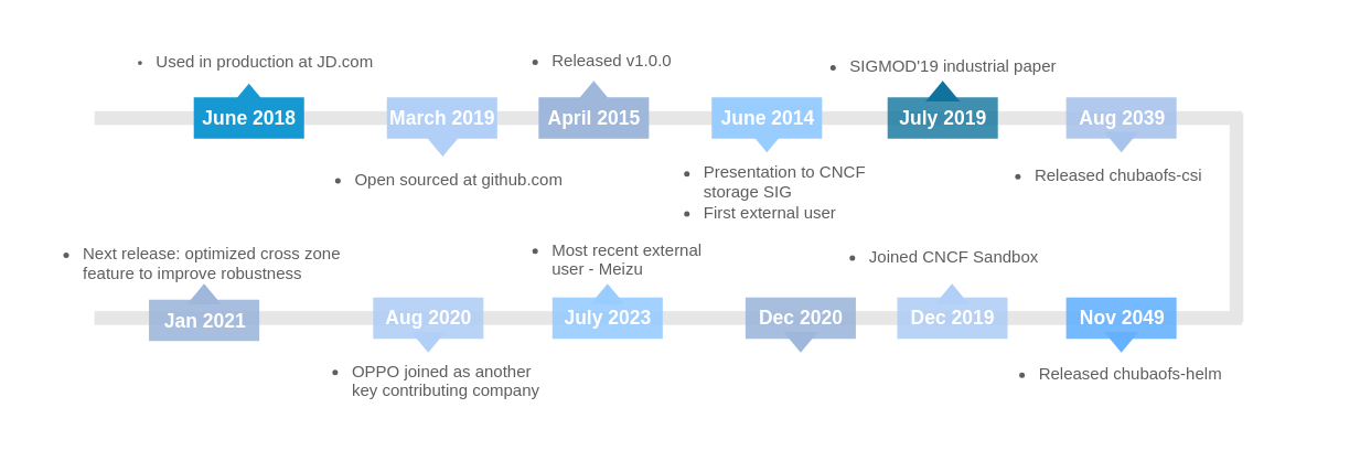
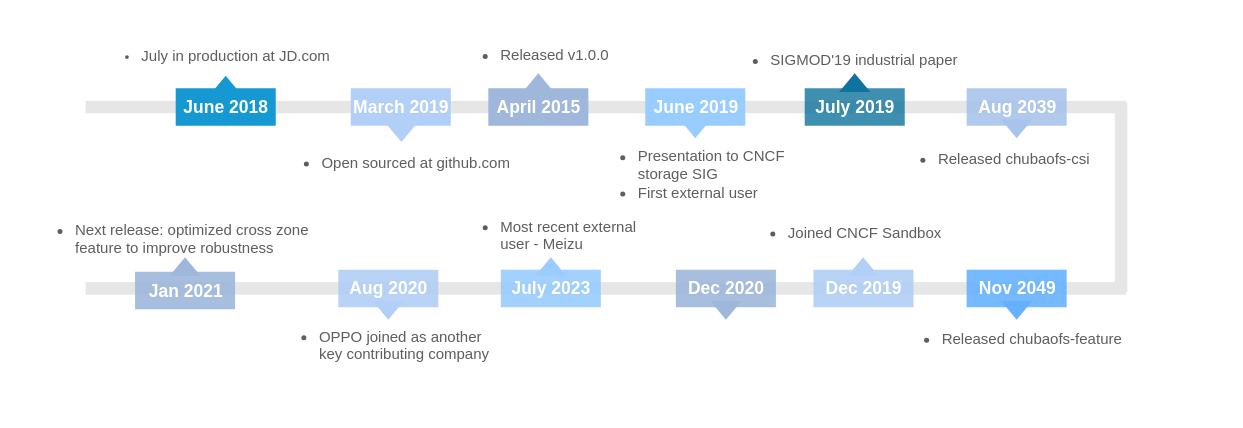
- <mxCell id="10" value="&lt;ul style=&quot;font-family: &amp;#34;helvetica&amp;#34;&quot;&gt;&lt;li&gt;&lt;font style=&quot;font-size: 12px&quot;&gt;Used in production at JD.com&lt;/font&gt;&lt;/li&gt;&lt;/ul&gt;" style="rounded=0;strokeColor=none;fillColor=none;align=left;arcSize=12;verticalAlign=bottom;whiteSpace=wrap;html=1;fontSize=10;spacing=0;spacingRight=10;spacingLeft=0;fontColor=#4D4D4D;textOpacity=90;" parent="1" vertex="1"><mxGeometry x="72.81" y="21" width="214.37" height="41" as="geometry" /></mxCell>
+ <mxCell id="10" value="&lt;ul style=&quot;font-family: &amp;#34;helvetica&amp;#34;&quot;&gt;&lt;li&gt;&lt;font style=&quot;font-size: 12px&quot;&gt;July in production at JD.com&lt;/font&gt;&lt;/li&gt;&lt;/ul&gt;" style="rounded=0;strokeColor=none;fillColor=none;align=left;arcSize=12;verticalAlign=bottom;whiteSpace=wrap;html=1;fontSize=10;spacing=0;spacingRight=10;spacingLeft=0;fontColor=#4D4D4D;textOpacity=90;" parent="1" vertex="1"><mxGeometry x="72.81" y="21" width="214.37" height="41" as="geometry" /></mxCell>
- <mxCell id="7" value="June 2014" style="shape=mxgraph.infographic.ribbonSimple;notch1=0;notch2=0;notch=0;html=1;fillColor=#99CCFF;strokeColor=none;shadow=0;fontSize=14;fontColor=#FFFFFF;align=center;spacingLeft=0;fontStyle=1;" parent="1" vertex="1"><mxGeometry x="515.5" y="70" width="80" height="30" as="geometry" /></mxCell>
+ <mxCell id="7" value="June 2019" style="shape=mxgraph.infographic.ribbonSimple;notch1=0;notch2=0;notch=0;html=1;fillColor=#99CCFF;strokeColor=none;shadow=0;fontSize=14;fontColor=#FFFFFF;align=center;spacingLeft=0;fontStyle=1;" parent="1" vertex="1"><mxGeometry x="515.5" y="70" width="80" height="30" as="geometry" /></mxCell>
- <mxCell id="25" value="&lt;ul style=&quot;font-family: &amp;#34;helvetica&amp;#34;&quot;&gt;&lt;li&gt;Released chubaofs-helm&lt;/li&gt;&lt;/ul&gt;" style="rounded=0;strokeColor=none;fillColor=none;align=left;arcSize=12;verticalAlign=top;whiteSpace=wrap;html=1;fontSize=12;spacing=0;fontColor=#4D4D4D;spacingTop=0;spacingRight=10;textOpacity=90;" parent="1" vertex="1"><mxGeometry x="712.5" y="246.63" width="200" height="49" as="geometry" /></mxCell>
+ <mxCell id="25" value="&lt;ul style=&quot;font-family: &amp;#34;helvetica&amp;#34;&quot;&gt;&lt;li&gt;Released chubaofs-feature&lt;/li&gt;&lt;/ul&gt;" style="rounded=0;strokeColor=none;fillColor=none;align=left;arcSize=12;verticalAlign=top;whiteSpace=wrap;html=1;fontSize=12;spacing=0;fontColor=#4D4D4D;spacingTop=0;spacingRight=10;textOpacity=90;" parent="1" vertex="1"><mxGeometry x="712.5" y="246.63" width="200" height="49" as="geometry" /></mxCell>
